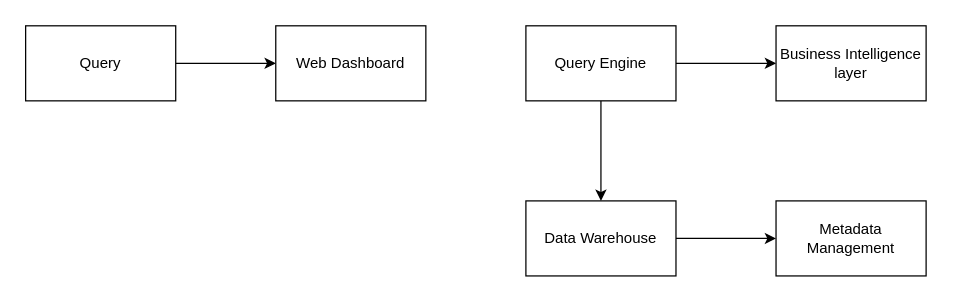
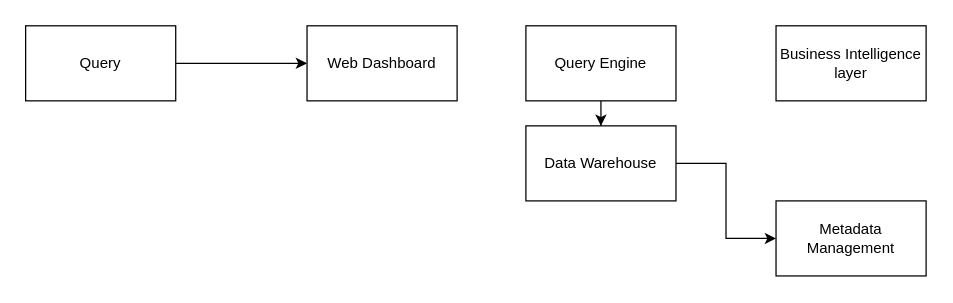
- <mxCell id="4" value="Web Dashboard" style="whiteSpace=wrap;html=1;rounded=0;" vertex="1" parent="1"><mxGeometry x="220" y="20" width="120" height="60" as="geometry" /></mxCell>
+ <mxCell id="4" value="Web Dashboard" style="whiteSpace=wrap;html=1;rounded=0;" vertex="1" parent="1"><mxGeometry x="245" y="20" width="120" height="60" as="geometry" /></mxCell>
- <mxCell id="5" value="" style="edgeStyle=orthogonalEdgeStyle;rounded=0;orthogonalLoop=1;jettySize=auto;html=1;" edge="1" parent="1" source="7" target="8"><mxGeometry relative="1" as="geometry" /></mxCell>
- <mxCell id="10" value="Data Warehouse" style="whiteSpace=wrap;html=1;rounded=0;" vertex="1" parent="1"><mxGeometry x="420" y="160" width="120" height="60" as="geometry" /></mxCell>
+ <mxCell id="10" value="Data Warehouse" style="whiteSpace=wrap;html=1;rounded=0;" vertex="1" parent="1"><mxGeometry x="420" y="100" width="120" height="60" as="geometry" /></mxCell>
